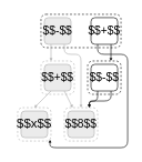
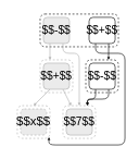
- <mxCell id="6" value="&lt;font style=&quot;font-size: 19px;&quot;&gt;$$x$$&lt;/font&gt;" style="rounded=1;whiteSpace=wrap;html=1;fillColor=#ebebeb;aspect=fixed;strokeColor=#AFAFAF;" parent="1" vertex="1"><mxGeometry x="31" y="166" width="40" height="40" as="geometry" /></mxCell>
+ <mxCell id="6" value="&lt;font style=&quot;font-size: 19px;&quot;&gt;$$x$$&lt;/font&gt;" style="rounded=1;whiteSpace=wrap;html=1;fillColor=#ebebeb;aspect=fixed;strokeColor=#AFAFAF;dashed=1;" parent="1" vertex="1"><mxGeometry x="31" y="166" width="40" height="40" as="geometry" /></mxCell>
- <mxCell id="7" value="&lt;font style=&quot;font-size: 17px;&quot;&gt;$$8$$&lt;/font&gt;" style="rounded=1;whiteSpace=wrap;html=1;fillColor=#ebebeb;aspect=fixed;strokeColor=#AFAFAF;" parent="1" vertex="1"><mxGeometry x="101" y="166" width="40" height="40" as="geometry" /></mxCell>
+ <mxCell id="7" value="&lt;font style=&quot;font-size: 17px;&quot;&gt;$$7$$&lt;/font&gt;" style="rounded=1;whiteSpace=wrap;html=1;fillColor=#ebebeb;aspect=fixed;strokeColor=#AFAFAF;" parent="1" vertex="1"><mxGeometry x="101" y="166" width="40" height="40" as="geometry" /></mxCell>
